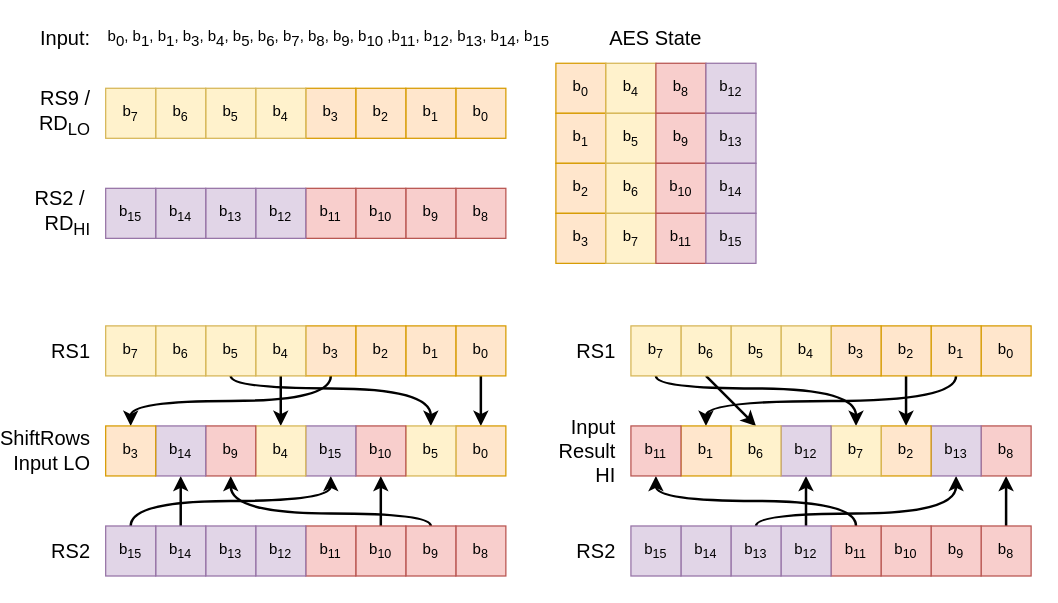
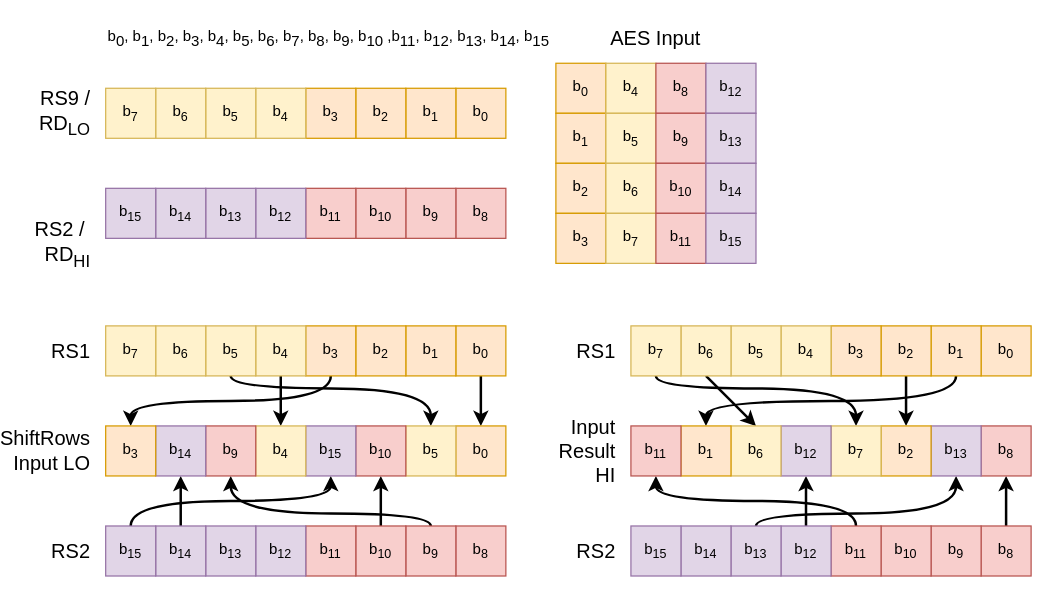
- <mxCell id="21" value="Input:" style="text;html=1;strokeColor=none;fillColor=none;align=right;verticalAlign=middle;whiteSpace=wrap;rounded=0;fontSize=16;" vertex="1" parent="1"><mxGeometry x="30" y="20" width="40" height="20" as="geometry" /></mxCell>
- <mxCell id="22" value="&lt;font style=&quot;font-size: 12px;&quot;&gt;b&lt;sub style=&quot;font-size: 12px;&quot;&gt;0&lt;/sub&gt;, b&lt;sub style=&quot;font-size: 12px;&quot;&gt;1&lt;/sub&gt;, b&lt;sub style=&quot;font-size: 12px;&quot;&gt;1&lt;/sub&gt;, b&lt;sub style=&quot;font-size: 12px;&quot;&gt;3&lt;/sub&gt;, b&lt;sub style=&quot;font-size: 12px;&quot;&gt;4&lt;/sub&gt;, b&lt;sub style=&quot;font-size: 12px;&quot;&gt;5&lt;/sub&gt;, b&lt;sub style=&quot;font-size: 12px;&quot;&gt;6&lt;/sub&gt;, b&lt;sub style=&quot;font-size: 12px;&quot;&gt;7&lt;/sub&gt;, b&lt;sub style=&quot;font-size: 12px;&quot;&gt;8&lt;/sub&gt;, b&lt;sub style=&quot;font-size: 12px;&quot;&gt;9&lt;/sub&gt;, b&lt;sub style=&quot;font-size: 12px;&quot;&gt;10&amp;nbsp;&lt;/sub&gt;,b&lt;sub style=&quot;font-size: 12px;&quot;&gt;11&lt;/sub&gt;, b&lt;sub style=&quot;font-size: 12px;&quot;&gt;12&lt;/sub&gt;, b&lt;sub style=&quot;font-size: 12px;&quot;&gt;13&lt;/sub&gt;, b&lt;sub style=&quot;font-size: 12px;&quot;&gt;14&lt;/sub&gt;, b&lt;sub style=&quot;font-size: 12px;&quot;&gt;15&lt;/sub&gt;&lt;/font&gt;" style="text;html=1;strokeColor=none;fillColor=none;align=left;verticalAlign=middle;whiteSpace=wrap;rounded=0;fontSize=12;fontFamily=Helvetica;spacing=2;" vertex="1" parent="1"><mxGeometry x="80" y="20" width="430" height="20" as="geometry" /></mxCell>
+ <mxCell id="22" value="&lt;font style=&quot;font-size: 12px;&quot;&gt;b&lt;sub style=&quot;font-size: 12px;&quot;&gt;0&lt;/sub&gt;, b&lt;sub style=&quot;font-size: 12px;&quot;&gt;1&lt;/sub&gt;, b&lt;sub style=&quot;font-size: 12px;&quot;&gt;2&lt;/sub&gt;, b&lt;sub style=&quot;font-size: 12px;&quot;&gt;3&lt;/sub&gt;, b&lt;sub style=&quot;font-size: 12px;&quot;&gt;4&lt;/sub&gt;, b&lt;sub style=&quot;font-size: 12px;&quot;&gt;5&lt;/sub&gt;, b&lt;sub style=&quot;font-size: 12px;&quot;&gt;6&lt;/sub&gt;, b&lt;sub style=&quot;font-size: 12px;&quot;&gt;7&lt;/sub&gt;, b&lt;sub style=&quot;font-size: 12px;&quot;&gt;8&lt;/sub&gt;, b&lt;sub style=&quot;font-size: 12px;&quot;&gt;9&lt;/sub&gt;, b&lt;sub style=&quot;font-size: 12px;&quot;&gt;10&amp;nbsp;&lt;/sub&gt;,b&lt;sub style=&quot;font-size: 12px;&quot;&gt;11&lt;/sub&gt;, b&lt;sub style=&quot;font-size: 12px;&quot;&gt;12&lt;/sub&gt;, b&lt;sub style=&quot;font-size: 12px;&quot;&gt;13&lt;/sub&gt;, b&lt;sub style=&quot;font-size: 12px;&quot;&gt;14&lt;/sub&gt;, b&lt;sub style=&quot;font-size: 12px;&quot;&gt;15&lt;/sub&gt;&lt;/font&gt;" style="text;html=1;strokeColor=none;fillColor=none;align=left;verticalAlign=middle;whiteSpace=wrap;rounded=0;fontSize=12;fontFamily=Helvetica;spacing=2;" vertex="1" parent="1"><mxGeometry x="80" y="20" width="430" height="20" as="geometry" /></mxCell>
- <mxCell id="20" value="AES State" style="text;html=1;strokeColor=none;fillColor=none;align=center;verticalAlign=middle;whiteSpace=wrap;rounded=0;fontSize=16;" vertex="1" parent="1"><mxGeometry x="440" y="20" width="160" height="20" as="geometry" /></mxCell>
+ <mxCell id="20" value="AES Input" style="text;html=1;strokeColor=none;fillColor=none;align=center;verticalAlign=middle;whiteSpace=wrap;rounded=0;fontSize=16;" vertex="1" parent="1"><mxGeometry x="440" y="20" width="160" height="20" as="geometry" /></mxCell>
- <mxCell id="19" value="RS2 /&amp;nbsp;&lt;br&gt;RD&lt;sub&gt;HI&lt;/sub&gt;" style="text;html=1;strokeColor=none;fillColor=none;align=right;verticalAlign=middle;whiteSpace=wrap;rounded=0;fontSize=16;" vertex="1" parent="1"><mxGeometry x="20" y="160" width="50" height="20" as="geometry" /></mxCell>
+ <mxCell id="19" value="RS2 /&amp;nbsp;&lt;br&gt;RD&lt;sub&gt;HI&lt;/sub&gt;" style="text;html=1;strokeColor=none;fillColor=none;align=right;verticalAlign=middle;whiteSpace=wrap;rounded=0;fontSize=16;" vertex="1" parent="1"><mxGeometry x="20" y="185" width="50" height="20" as="geometry" /></mxCell>
